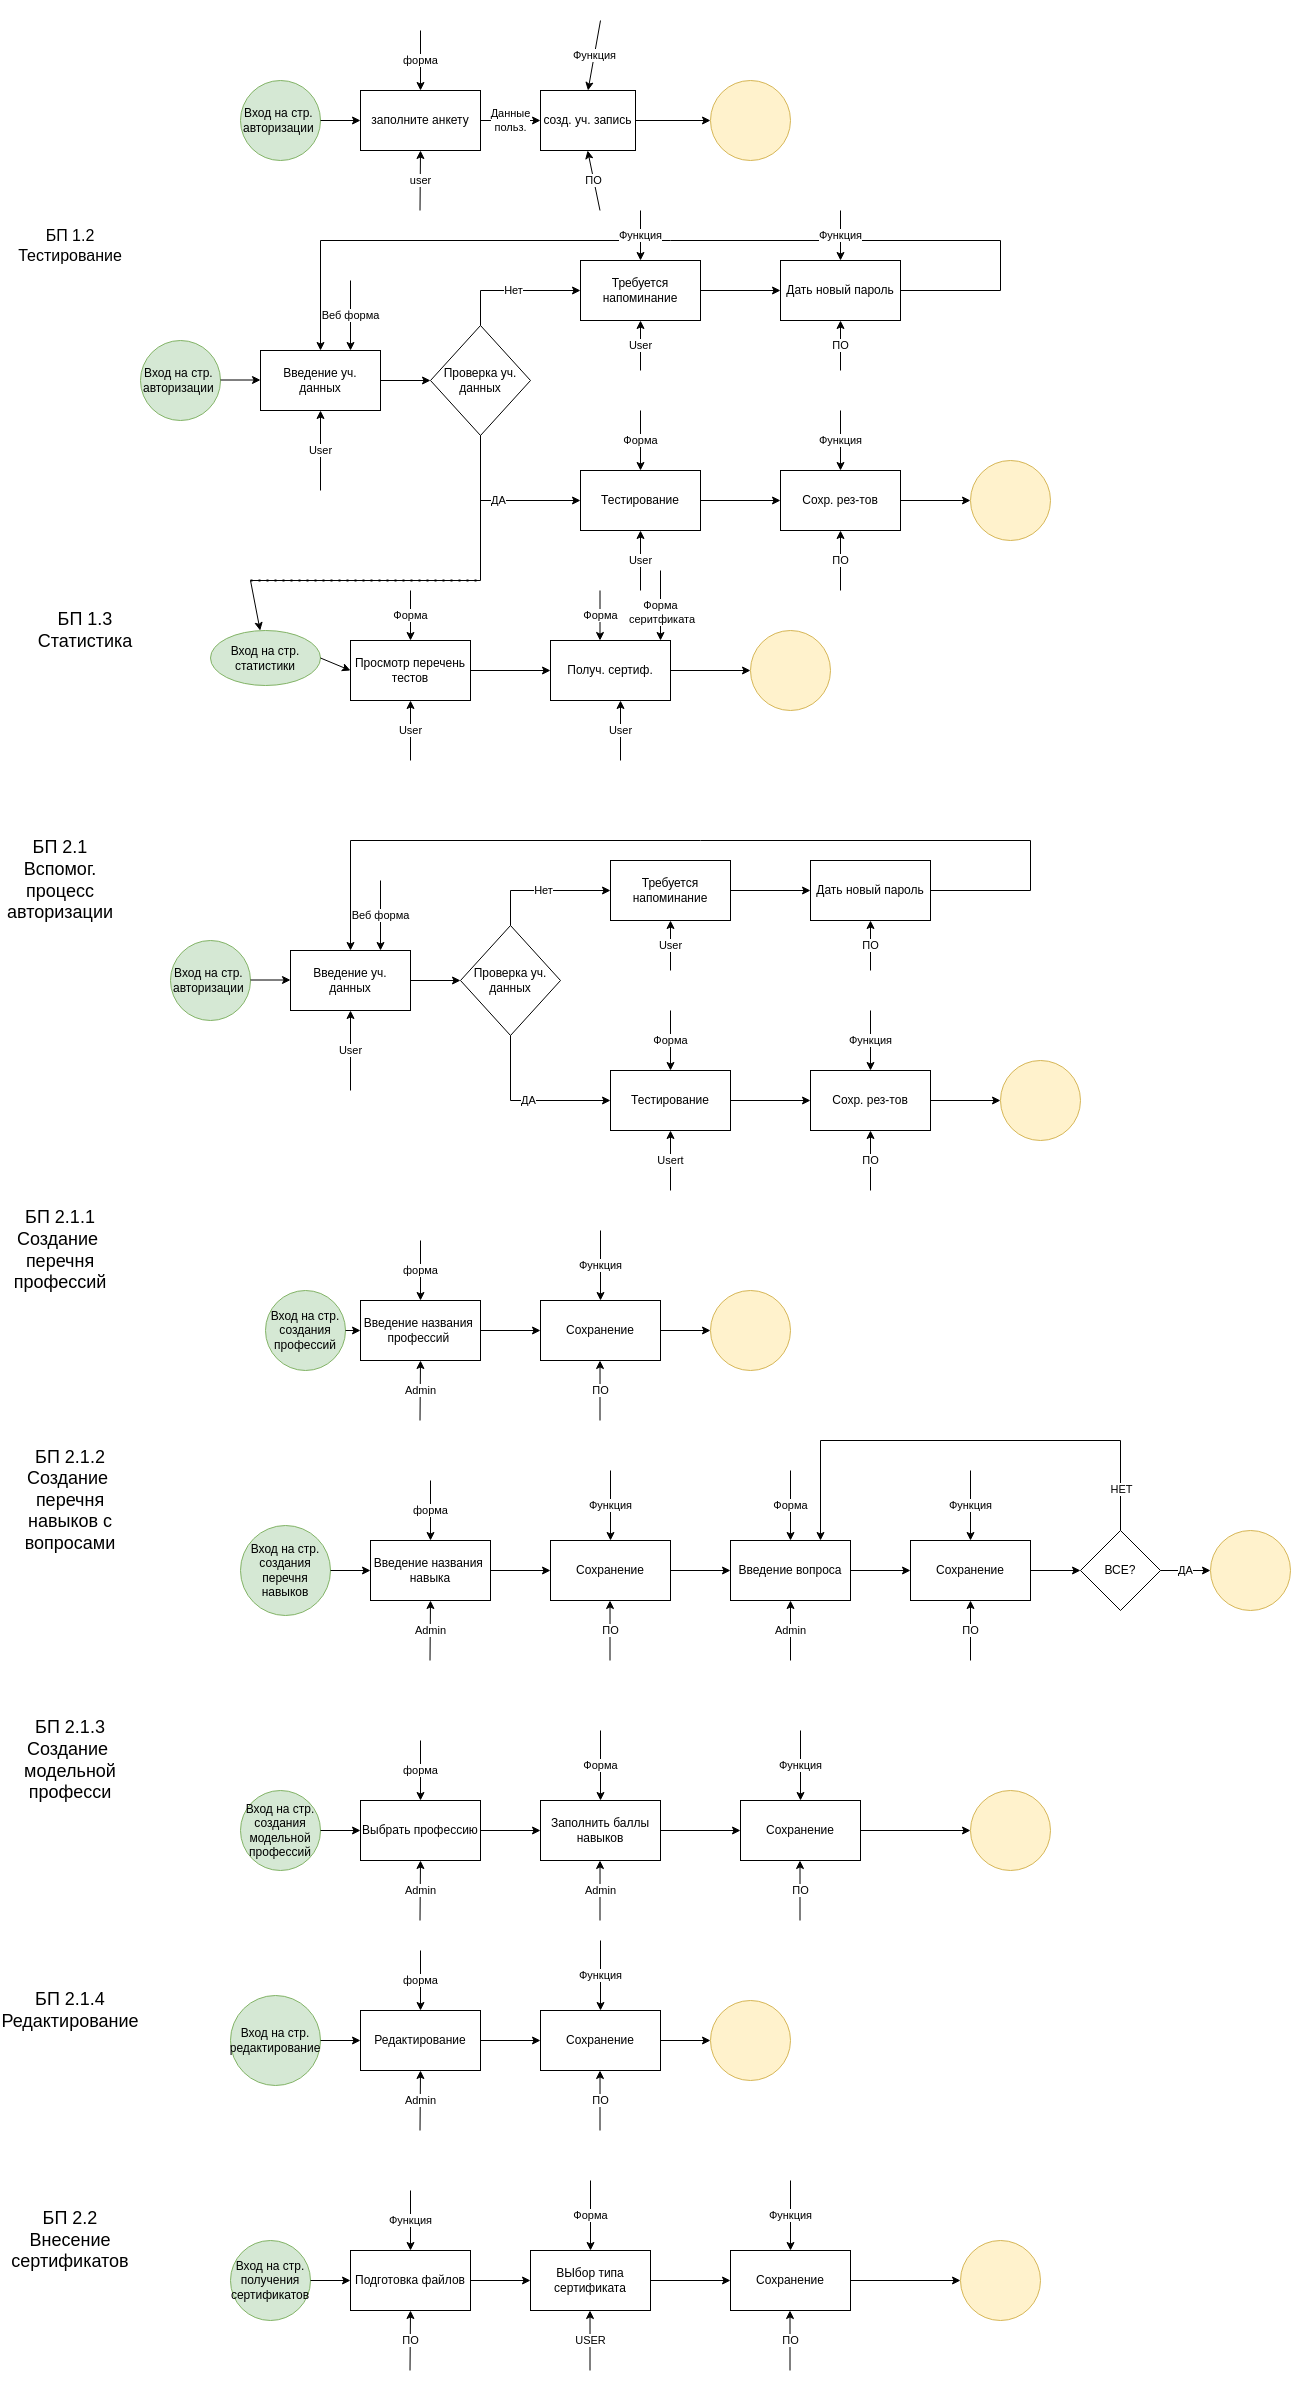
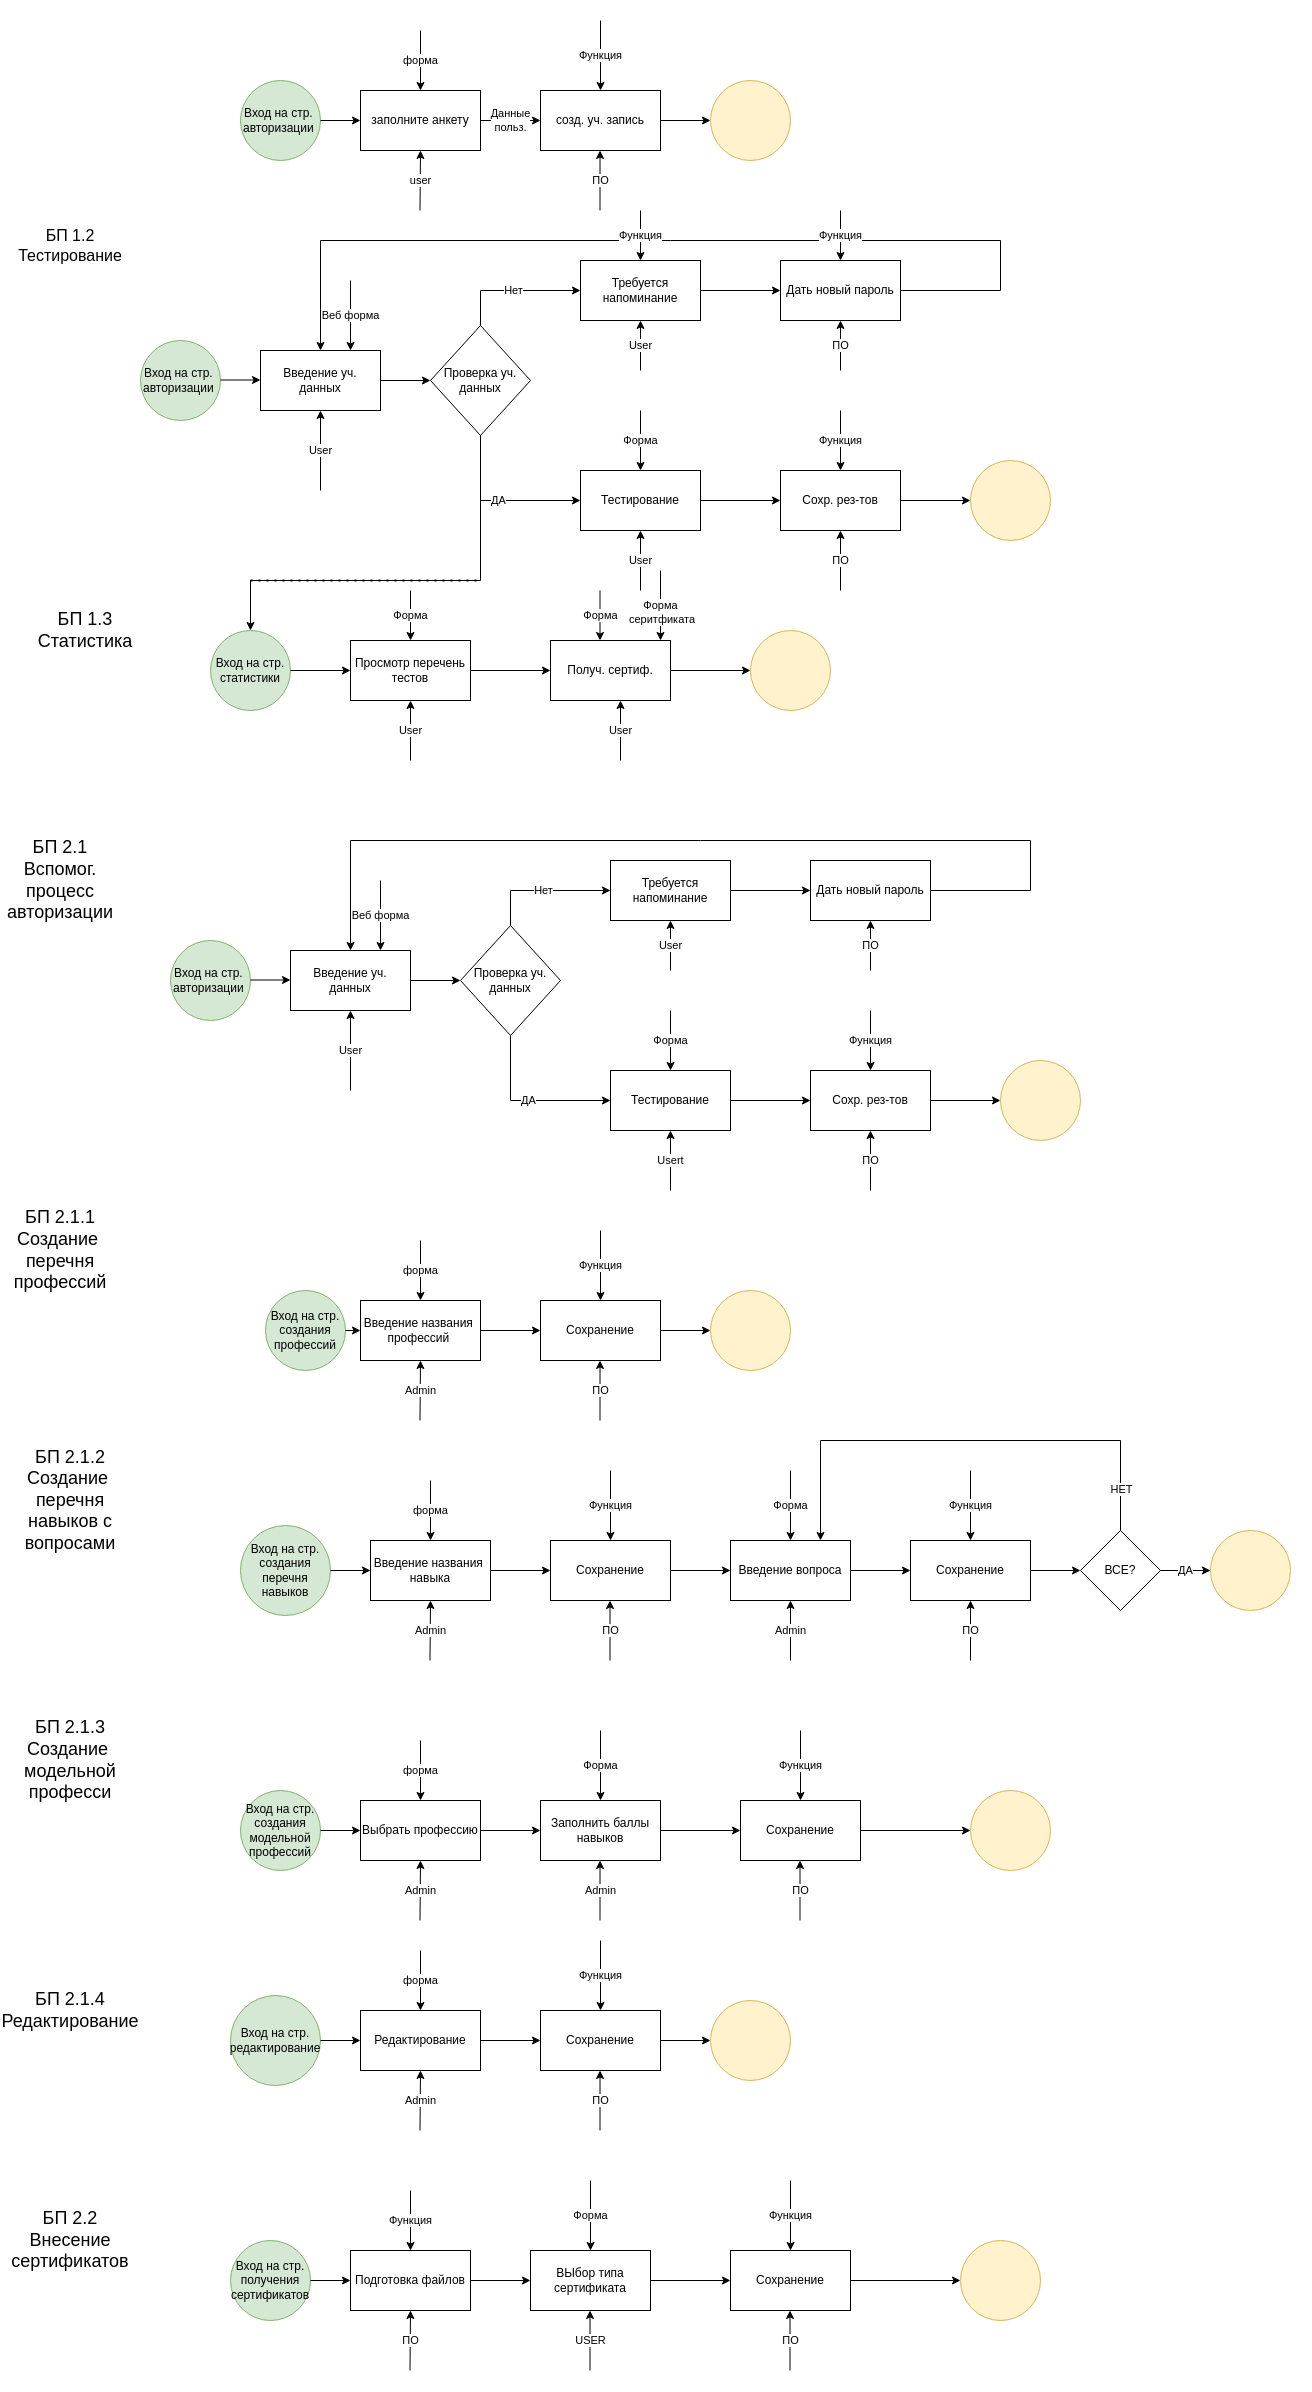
- <mxCell id="4" value="созд. уч. запись" style="rounded=0;whiteSpace=wrap;html=1;" parent="1" vertex="1"><mxGeometry x="540" y="90" width="95" height="60" as="geometry" /></mxCell>
+ <mxCell id="4" value="созд. уч. запись" style="rounded=0;whiteSpace=wrap;html=1;" parent="1" vertex="1"><mxGeometry x="540" y="90" width="120" height="60" as="geometry" /></mxCell>
- <mxCell id="41" value="Вход на стр. статистики" style="ellipse;whiteSpace=wrap;html=1;aspect=fixed;fillColor=#d5e8d4;strokeColor=#82b366;" parent="1" vertex="1"><mxGeometry x="210" y="630" width="110" height="55" as="geometry" /></mxCell>
+ <mxCell id="41" value="Вход на стр. статистики" style="ellipse;whiteSpace=wrap;html=1;aspect=fixed;fillColor=#d5e8d4;strokeColor=#82b366;" parent="1" vertex="1"><mxGeometry x="210" y="630" width="80" height="80" as="geometry" /></mxCell>
